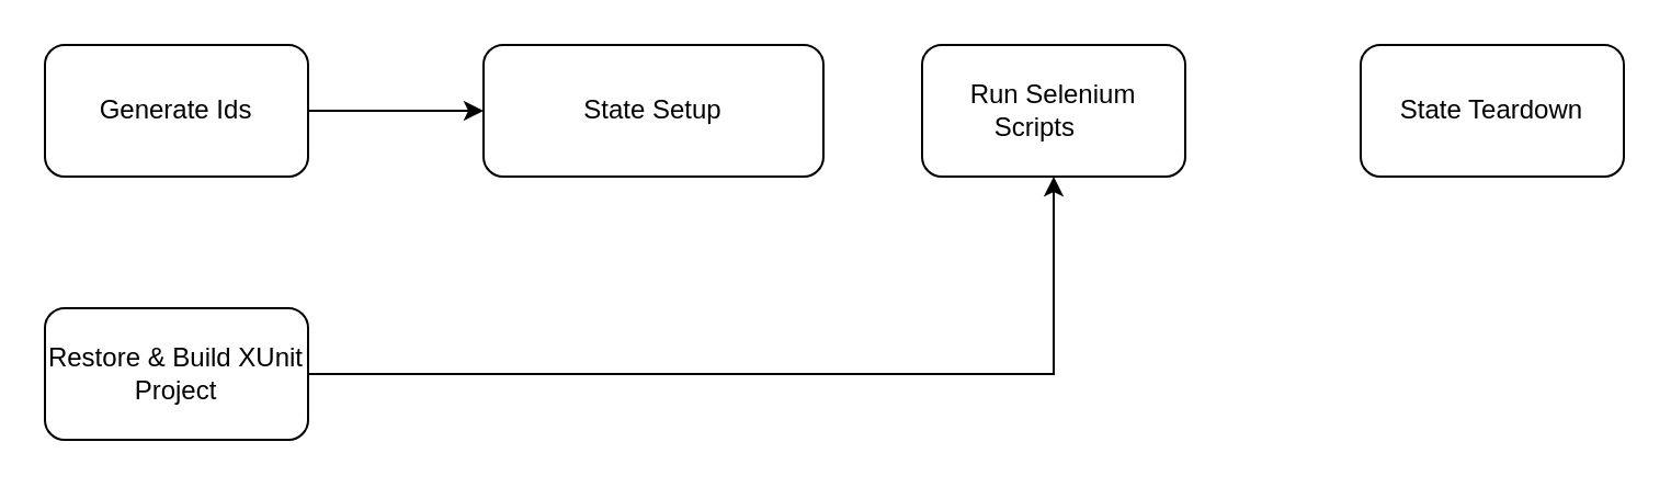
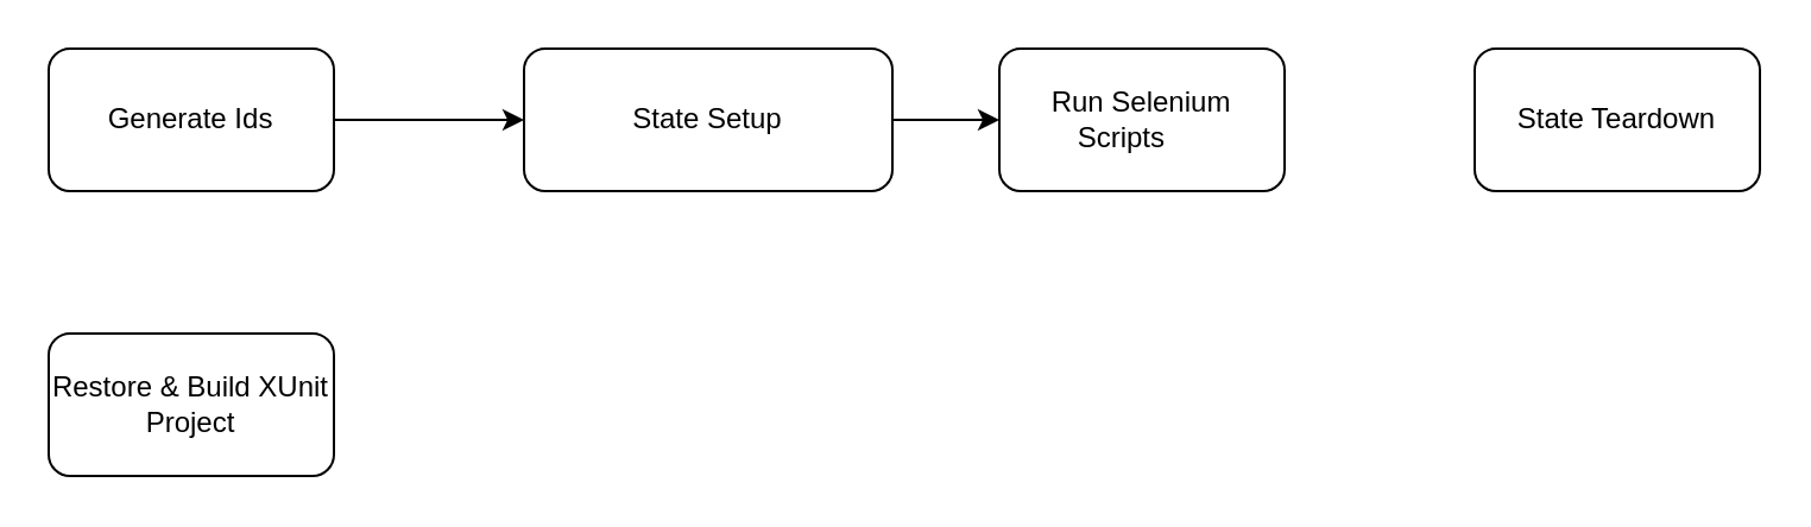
+ <mxCell id="6" style="edgeStyle=orthogonalEdgeStyle;rounded=0;orthogonalLoop=1;jettySize=auto;html=1;" edge="1" parent="1" source="7" target="8"><mxGeometry relative="1" as="geometry" /></mxCell>
- <mxCell id="4" style="edgeStyle=orthogonalEdgeStyle;rounded=0;orthogonalLoop=1;jettySize=auto;html=1;" edge="1" parent="1" source="5" target="8"><mxGeometry relative="1" as="geometry" /></mxCell>
